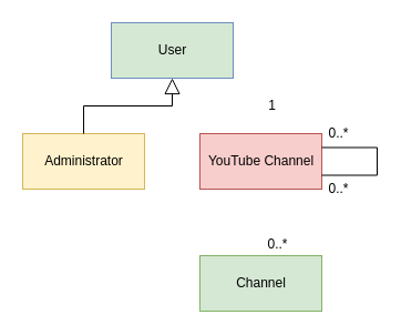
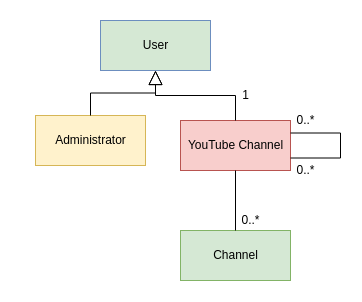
+ <mxCell id="6" value="" style="endArrow=block;endFill=0;endSize=12;html=1;exitX=0.5;exitY=0;exitDx=0;exitDy=0;edgeStyle=orthogonalEdgeStyle;rounded=0;entryX=0.5;entryY=1;entryDx=0;entryDy=0;" parent="1" source="4" target="2" edge="1"><mxGeometry width="160" relative="1" as="geometry"><mxPoint x="20" y="190" as="sourcePoint" /><mxPoint x="160" y="70" as="targetPoint" /></mxGeometry></mxCell>
- <mxCell id="3" value="Administrator" style="html=1;fillColor=#fff2cc;strokeColor=#d6b656;" parent="1" vertex="1"><mxGeometry x="20" y="120" width="110" height="50" as="geometry" /></mxCell>
+ <mxCell id="3" value="Administrator" style="html=1;fillColor=#fff2cc;strokeColor=#d6b656;" parent="1" vertex="1"><mxGeometry x="35" y="115" width="110" height="50" as="geometry" /></mxCell>
+ <mxCell id="8" value="" style="endArrow=none;html=1;entryX=0.5;entryY=1;entryDx=0;entryDy=0;exitX=0.5;exitY=0;exitDx=0;exitDy=0;" parent="1" source="7" target="4" edge="1"><mxGeometry width="50" height="50" relative="1" as="geometry"><mxPoint x="20" y="380" as="sourcePoint" /><mxPoint x="70" y="330" as="targetPoint" /></mxGeometry></mxCell>
